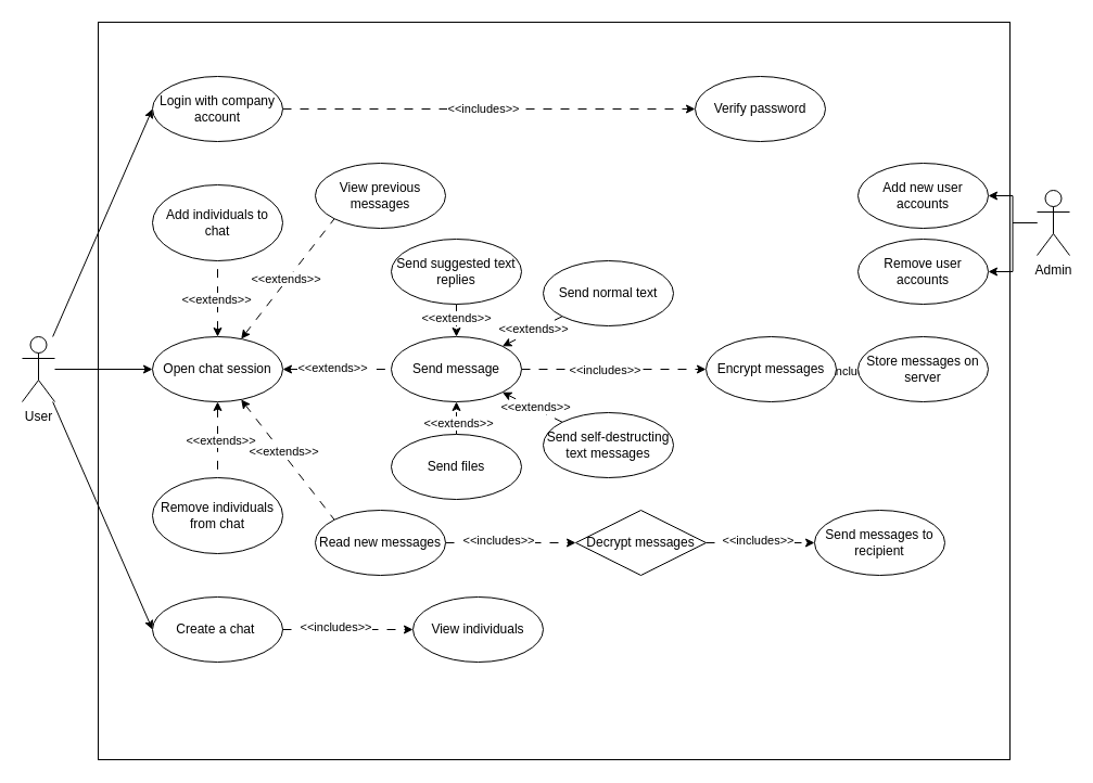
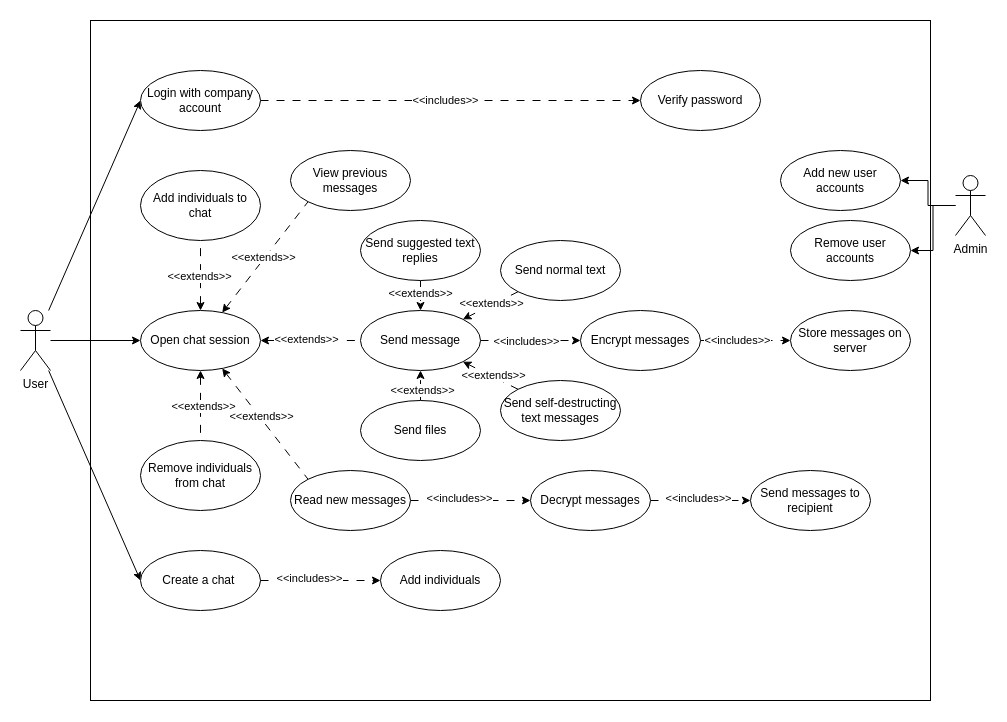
- <mxCell id="58" value="Add new user accounts" style="ellipse;whiteSpace=wrap;html=1;" vertex="1" parent="1"><mxGeometry x="790" y="150" width="120" height="60" as="geometry" /></mxCell>
+ <mxCell id="58" value="Add new user accounts" style="ellipse;whiteSpace=wrap;html=1;" vertex="1" parent="1"><mxGeometry x="780" y="150" width="120" height="60" as="geometry" /></mxCell>
- <mxCell id="40" value="Encrypt messages" style="ellipse;whiteSpace=wrap;html=1;" parent="1" vertex="1"><mxGeometry x="650" y="310" width="120" height="60" as="geometry" /></mxCell>
+ <mxCell id="40" value="Encrypt messages" style="ellipse;whiteSpace=wrap;html=1;" parent="1" vertex="1"><mxGeometry x="580" y="310" width="120" height="60" as="geometry" /></mxCell>
- <mxCell id="45" value="Decrypt messages" style="rhombus;whiteSpace=wrap;html=1;" parent="1" vertex="1"><mxGeometry x="530" y="470" width="120" height="60" as="geometry" /></mxCell>
+ <mxCell id="45" value="Decrypt messages" style="ellipse;whiteSpace=wrap;html=1;" parent="1" vertex="1"><mxGeometry x="530" y="470" width="120" height="60" as="geometry" /></mxCell>
- <mxCell id="52" value="View individuals" style="ellipse;whiteSpace=wrap;html=1;" parent="1" vertex="1"><mxGeometry x="380" y="550" width="120" height="60" as="geometry" /></mxCell>
+ <mxCell id="52" value="Add individuals" style="ellipse;whiteSpace=wrap;html=1;" parent="1" vertex="1"><mxGeometry x="380" y="550" width="120" height="60" as="geometry" /></mxCell>
